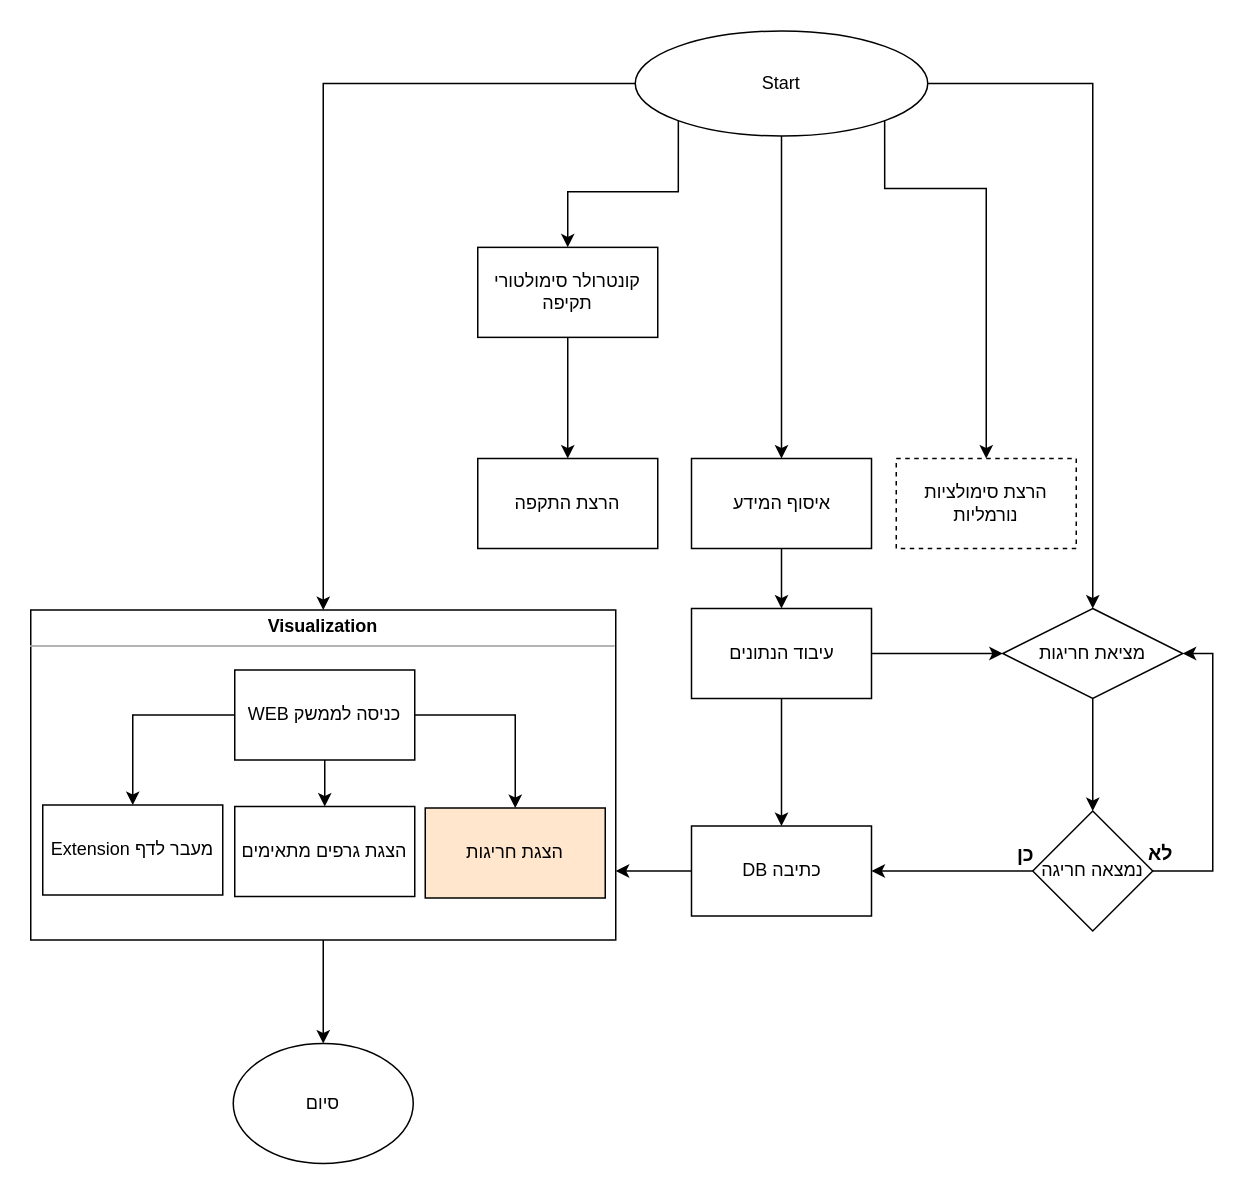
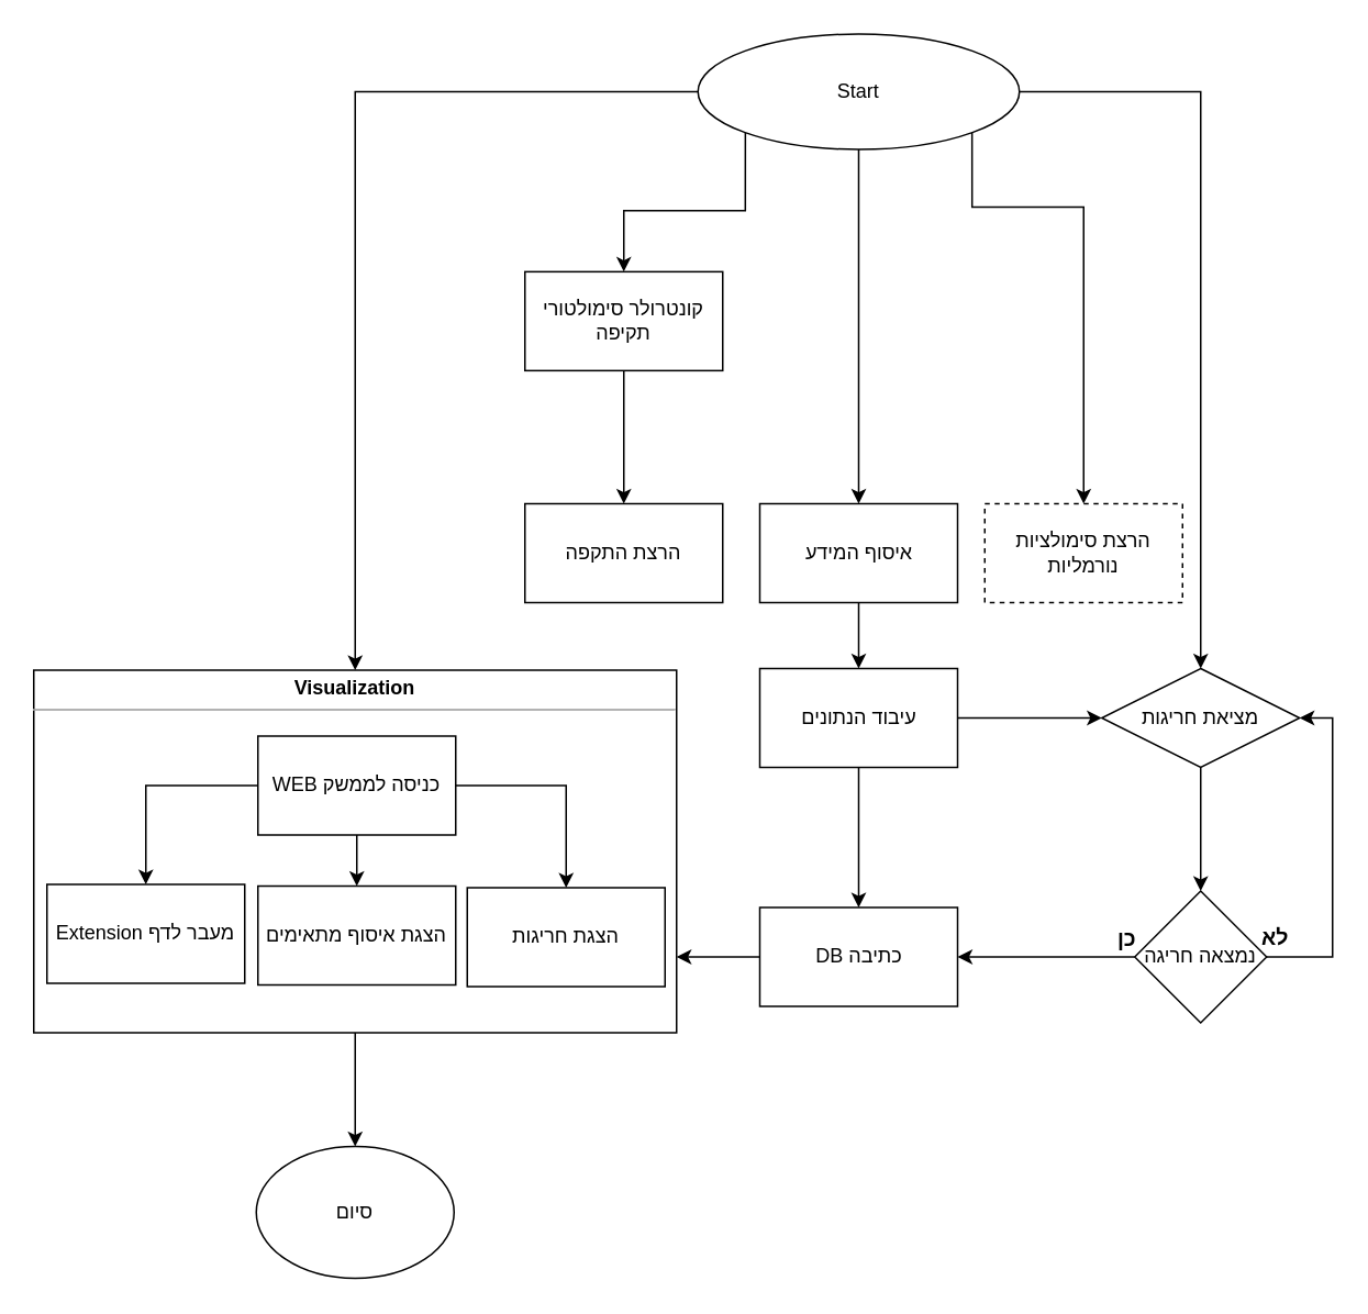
- <mxCell id="22" value="הצגת גרפים מתאימים" parent="1" style="rounded=0;whiteSpace=wrap;html=1;" vertex="1"><mxGeometry as="geometry" y="537" x="156" height="60" width="120" /></mxCell>
+ <mxCell id="22" value="הצגת איסוף מתאימים" parent="1" style="rounded=0;whiteSpace=wrap;html=1;" vertex="1"><mxGeometry as="geometry" y="537" x="156" height="60" width="120" /></mxCell>
- <mxCell id="21" value="הצגת חריגות" parent="1" style="rounded=0;whiteSpace=wrap;html=1;fillColor=#ffe6cc;" vertex="1"><mxGeometry as="geometry" y="538" x="283" height="60" width="120" /></mxCell>
+ <mxCell id="21" value="הצגת חריגות" parent="1" style="rounded=0;whiteSpace=wrap;html=1;" vertex="1"><mxGeometry as="geometry" y="538" x="283" height="60" width="120" /></mxCell>
